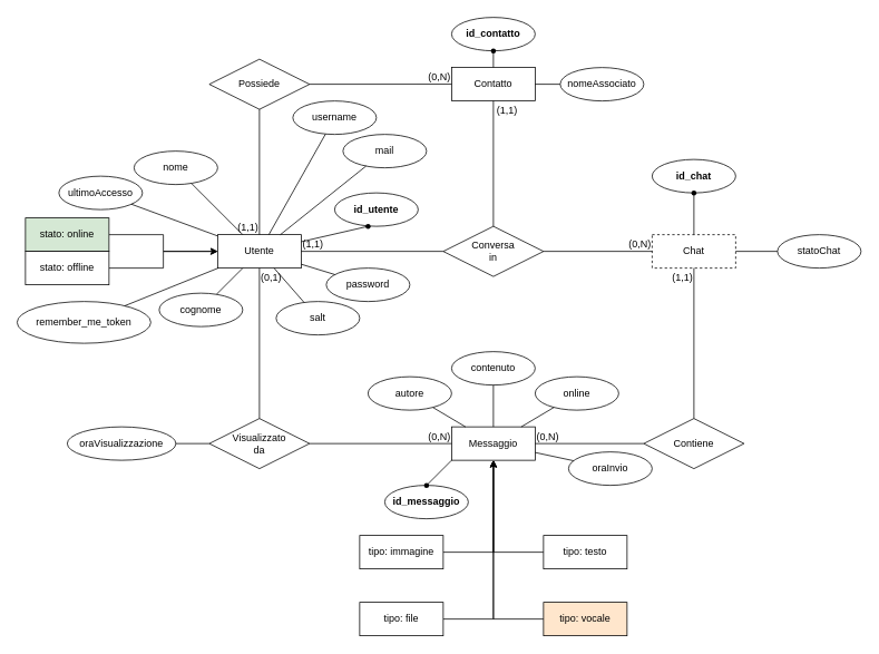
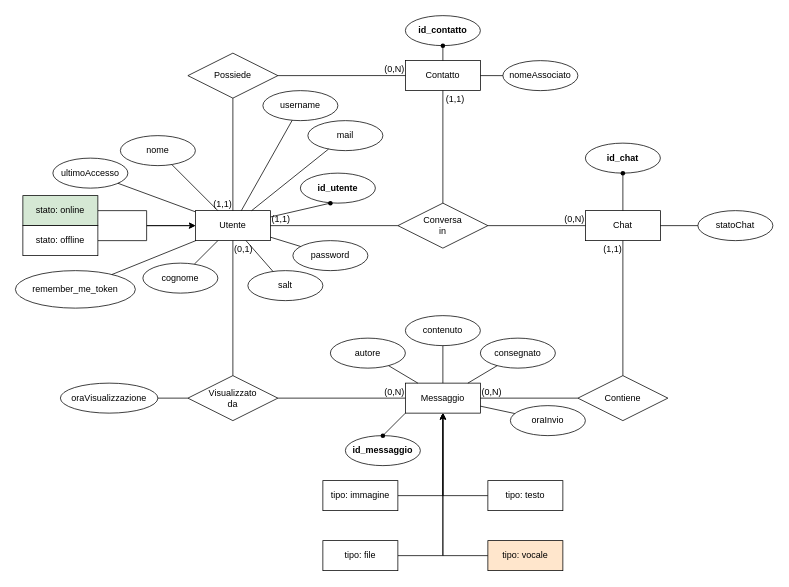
- <mxCell id="3" value="Chat" style="whiteSpace=wrap;html=1;align=center;dashed=1;" parent="1" vertex="1"><mxGeometry x="780" y="280" width="100" height="40" as="geometry" /></mxCell>
+ <mxCell id="3" value="Chat" style="whiteSpace=wrap;html=1;align=center;" parent="1" vertex="1"><mxGeometry x="780" y="280" width="100" height="40" as="geometry" /></mxCell>
- <mxCell id="44" value="online" style="ellipse;whiteSpace=wrap;html=1;align=center;" parent="1" vertex="1"><mxGeometry x="640" y="450" width="100" height="40" as="geometry" /></mxCell>
+ <mxCell id="44" value="consegnato" style="ellipse;whiteSpace=wrap;html=1;align=center;" parent="1" vertex="1"><mxGeometry x="640" y="450" width="100" height="40" as="geometry" /></mxCell>
